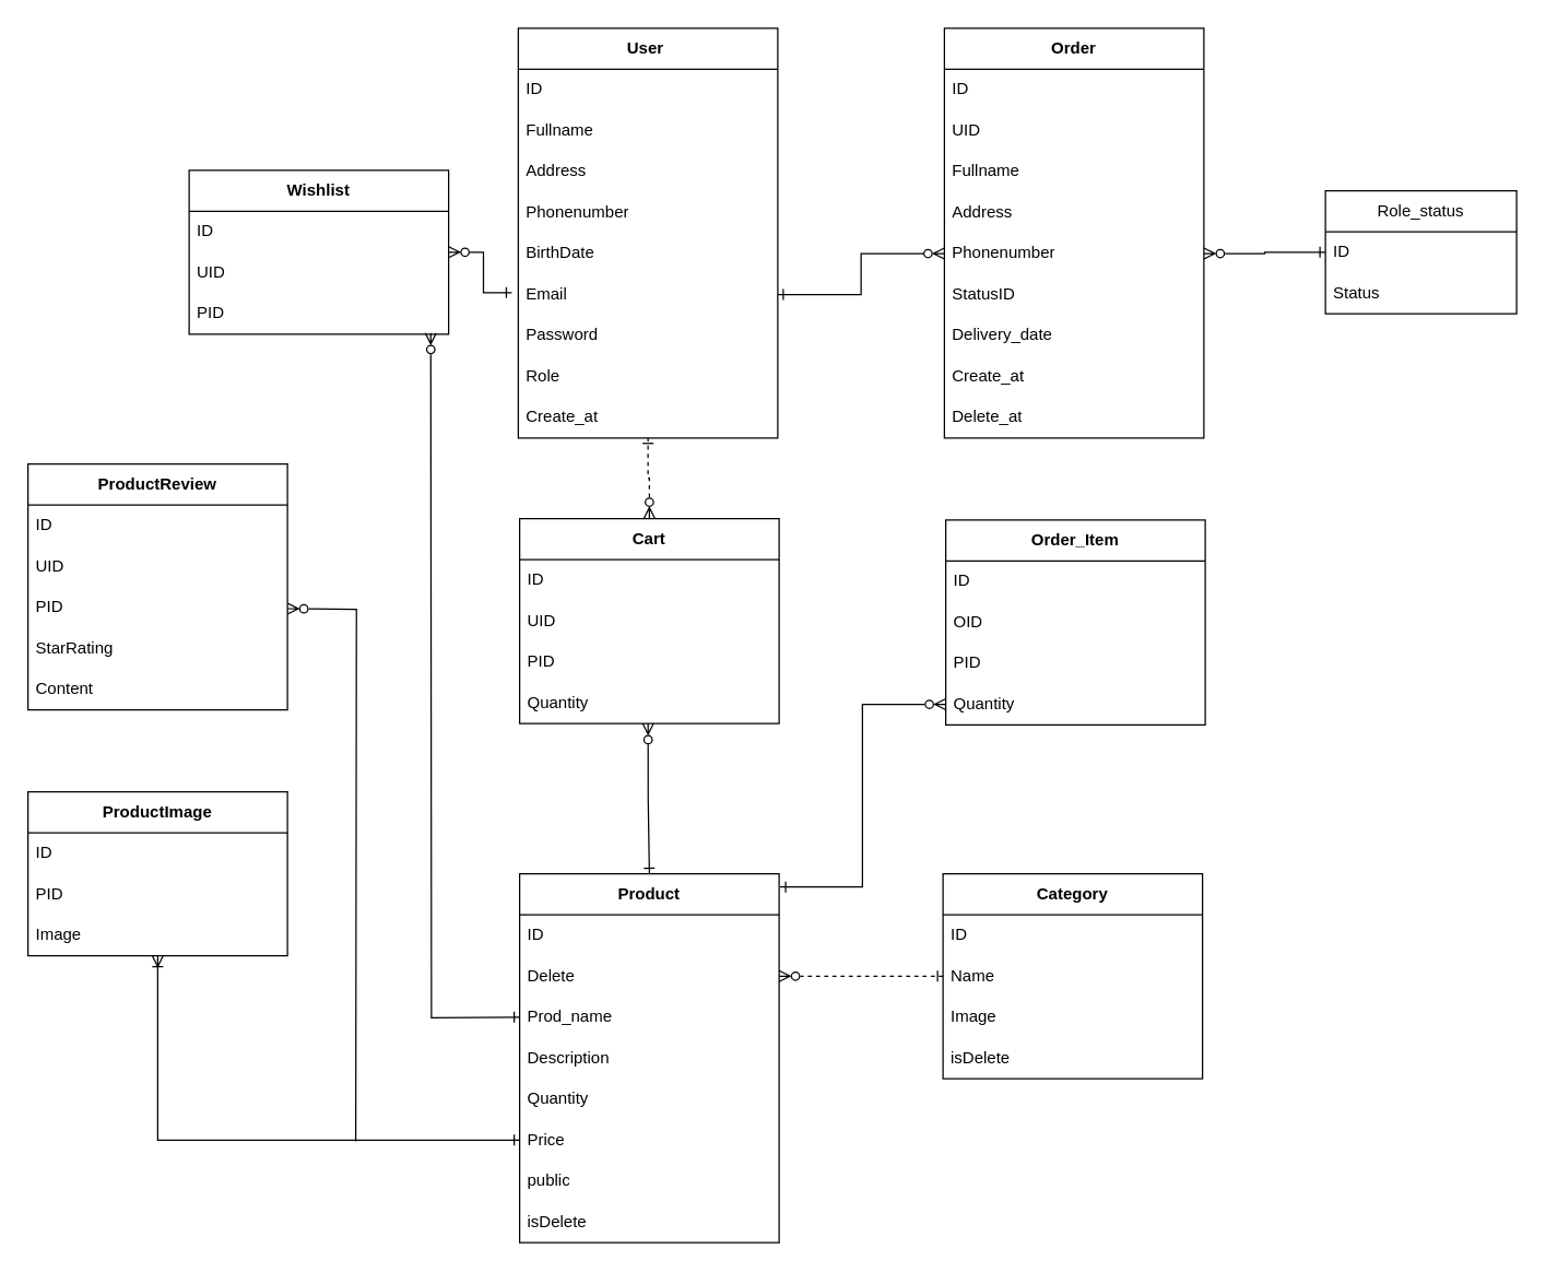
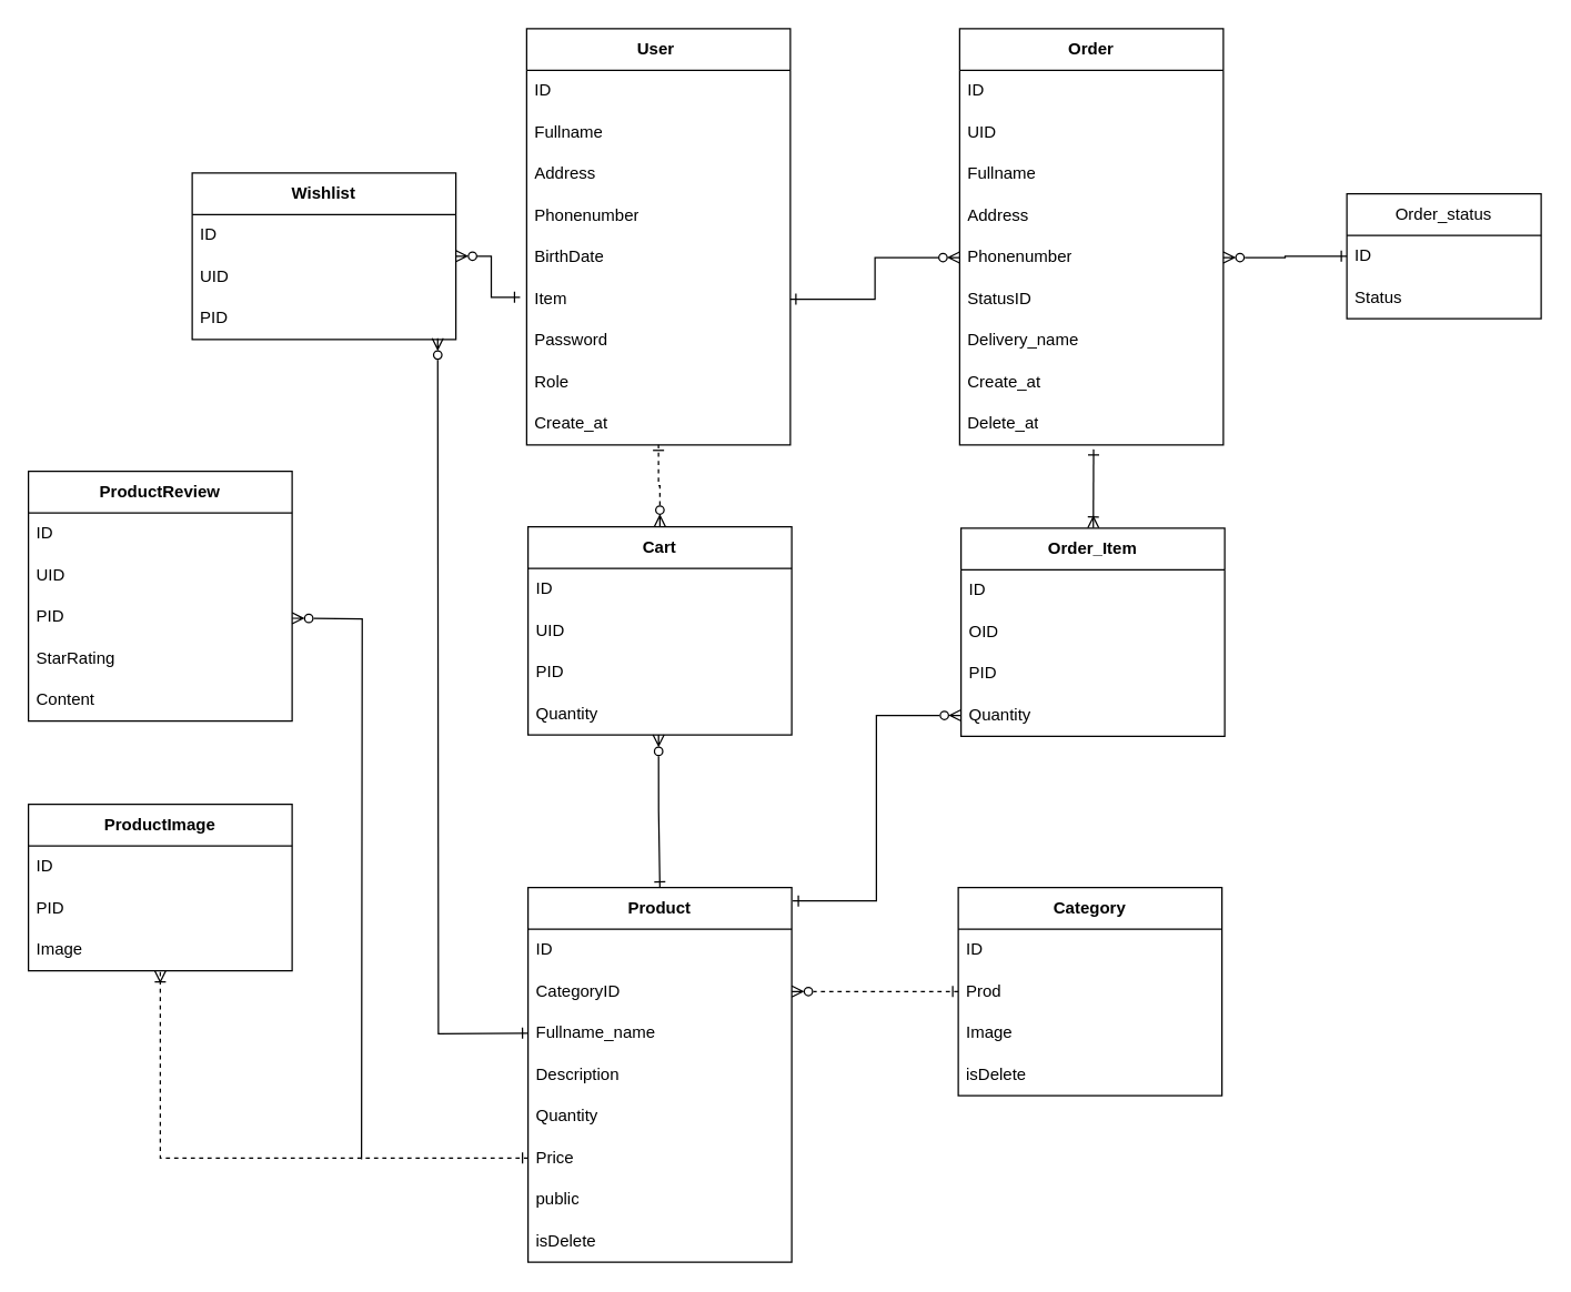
- <mxCell id="70" value="Role_status" style="swimlane;fontStyle=0;childLayout=stackLayout;horizontal=1;startSize=30;horizontalStack=0;resizeParent=1;resizeParentMax=0;resizeLast=0;collapsible=1;marginBottom=0;whiteSpace=wrap;html=1;" parent="1" vertex="1"><mxGeometry x="970" y="139" width="140" height="90" as="geometry" /></mxCell>
+ <mxCell id="70" value="Order_status" style="swimlane;fontStyle=0;childLayout=stackLayout;horizontal=1;startSize=30;horizontalStack=0;resizeParent=1;resizeParentMax=0;resizeLast=0;collapsible=1;marginBottom=0;whiteSpace=wrap;html=1;" parent="1" vertex="1"><mxGeometry x="970" y="139" width="140" height="90" as="geometry" /></mxCell>
- <mxCell id="8" value="Email" style="text;strokeColor=none;fillColor=none;align=left;verticalAlign=middle;spacingLeft=4;spacingRight=4;overflow=hidden;points=[[0,0.5],[1,0.5]];portConstraint=eastwest;rotatable=0;whiteSpace=wrap;html=1;" parent="2" vertex="1"><mxGeometry y="180" width="190" height="30" as="geometry" /></mxCell>
+ <mxCell id="8" value="Item" style="text;strokeColor=none;fillColor=none;align=left;verticalAlign=middle;spacingLeft=4;spacingRight=4;overflow=hidden;points=[[0,0.5],[1,0.5]];portConstraint=eastwest;rotatable=0;whiteSpace=wrap;html=1;" parent="2" vertex="1"><mxGeometry y="180" width="190" height="30" as="geometry" /></mxCell>
- <mxCell id="19" value="Delivery_date" style="text;strokeColor=none;fillColor=none;align=left;verticalAlign=middle;spacingLeft=4;spacingRight=4;overflow=hidden;points=[[0,0.5],[1,0.5]];portConstraint=eastwest;rotatable=0;whiteSpace=wrap;html=1;" parent="12" vertex="1"><mxGeometry y="210" width="190" height="30" as="geometry" /></mxCell>
+ <mxCell id="19" value="Delivery_name" style="text;strokeColor=none;fillColor=none;align=left;verticalAlign=middle;spacingLeft=4;spacingRight=4;overflow=hidden;points=[[0,0.5],[1,0.5]];portConstraint=eastwest;rotatable=0;whiteSpace=wrap;html=1;" parent="12" vertex="1"><mxGeometry y="210" width="190" height="30" as="geometry" /></mxCell>
+ <mxCell id="22" style="rounded=0;orthogonalLoop=1;jettySize=auto;html=1;entryX=0.508;entryY=1.11;entryDx=0;entryDy=0;entryPerimeter=0;startArrow=ERoneToMany;startFill=0;endArrow=ERone;endFill=0;" parent="1" source="23" target="21" edge="1"><mxGeometry relative="1" as="geometry"><mxPoint x="785" y="269" as="targetPoint" /></mxGeometry></mxCell>
- <mxCell id="30" value="Delete" style="text;strokeColor=none;fillColor=none;align=left;verticalAlign=middle;spacingLeft=4;spacingRight=4;overflow=hidden;points=[[0,0.5],[1,0.5]];portConstraint=eastwest;rotatable=0;whiteSpace=wrap;html=1;" parent="28" vertex="1"><mxGeometry y="60" width="190" height="30" as="geometry" /></mxCell>
+ <mxCell id="30" value="CategoryID" style="text;strokeColor=none;fillColor=none;align=left;verticalAlign=middle;spacingLeft=4;spacingRight=4;overflow=hidden;points=[[0,0.5],[1,0.5]];portConstraint=eastwest;rotatable=0;whiteSpace=wrap;html=1;" parent="28" vertex="1"><mxGeometry y="60" width="190" height="30" as="geometry" /></mxCell>
- <mxCell id="39" value="Name" style="text;strokeColor=none;fillColor=none;align=left;verticalAlign=middle;spacingLeft=4;spacingRight=4;overflow=hidden;points=[[0,0.5],[1,0.5]];portConstraint=eastwest;rotatable=0;whiteSpace=wrap;html=1;" parent="37" vertex="1"><mxGeometry y="60" width="190" height="30" as="geometry" /></mxCell>
+ <mxCell id="39" value="Prod" style="text;strokeColor=none;fillColor=none;align=left;verticalAlign=middle;spacingLeft=4;spacingRight=4;overflow=hidden;points=[[0,0.5],[1,0.5]];portConstraint=eastwest;rotatable=0;whiteSpace=wrap;html=1;" parent="37" vertex="1"><mxGeometry y="60" width="190" height="30" as="geometry" /></mxCell>
- <mxCell id="31" value="Prod_name" style="text;strokeColor=none;fillColor=none;align=left;verticalAlign=middle;spacingLeft=4;spacingRight=4;overflow=hidden;points=[[0,0.5],[1,0.5]];portConstraint=eastwest;rotatable=0;whiteSpace=wrap;html=1;" parent="28" vertex="1"><mxGeometry y="90" width="190" height="30" as="geometry" /></mxCell>
+ <mxCell id="31" value="Fullname_name" style="text;strokeColor=none;fillColor=none;align=left;verticalAlign=middle;spacingLeft=4;spacingRight=4;overflow=hidden;points=[[0,0.5],[1,0.5]];portConstraint=eastwest;rotatable=0;whiteSpace=wrap;html=1;" parent="28" vertex="1"><mxGeometry y="90" width="190" height="30" as="geometry" /></mxCell>
- <mxCell id="66" style="edgeStyle=orthogonalEdgeStyle;rounded=0;orthogonalLoop=1;jettySize=auto;html=1;exitX=0;exitY=0.5;exitDx=0;exitDy=0;startArrow=ERone;startFill=0;endArrow=ERoneToMany;endFill=0;" parent="1" source="34" target="49" edge="1"><mxGeometry relative="1" as="geometry" /></mxCell>
+ <mxCell id="66" style="edgeStyle=orthogonalEdgeStyle;rounded=0;orthogonalLoop=1;jettySize=auto;html=1;exitX=0;exitY=0.5;exitDx=0;exitDy=0;startArrow=ERone;startFill=0;endArrow=ERoneToMany;endFill=0;dashed=1;" parent="1" source="34" target="49" edge="1"><mxGeometry relative="1" as="geometry" /></mxCell>
